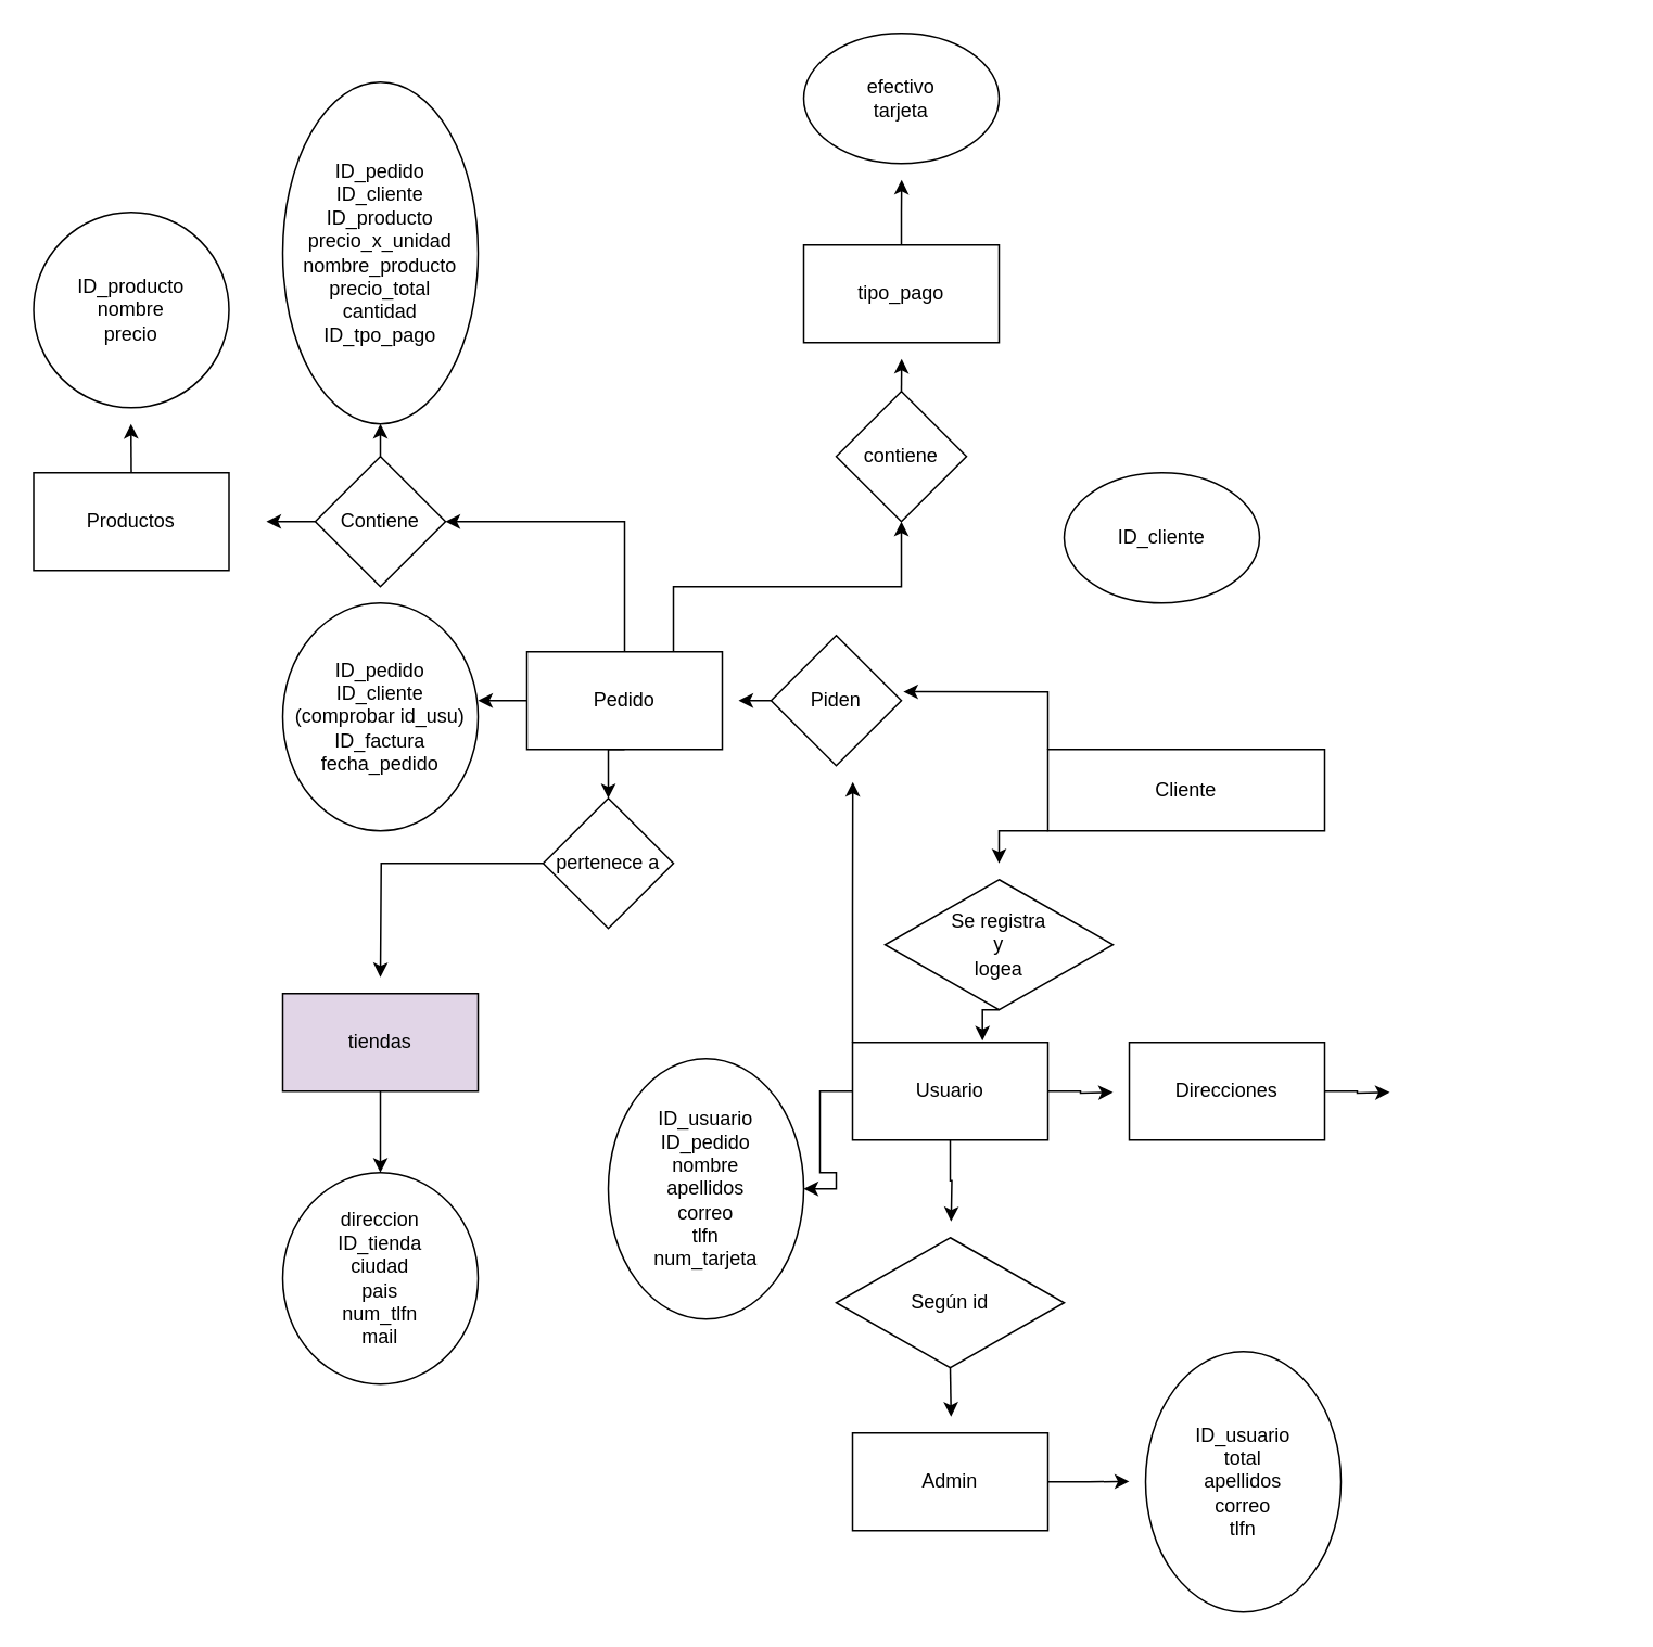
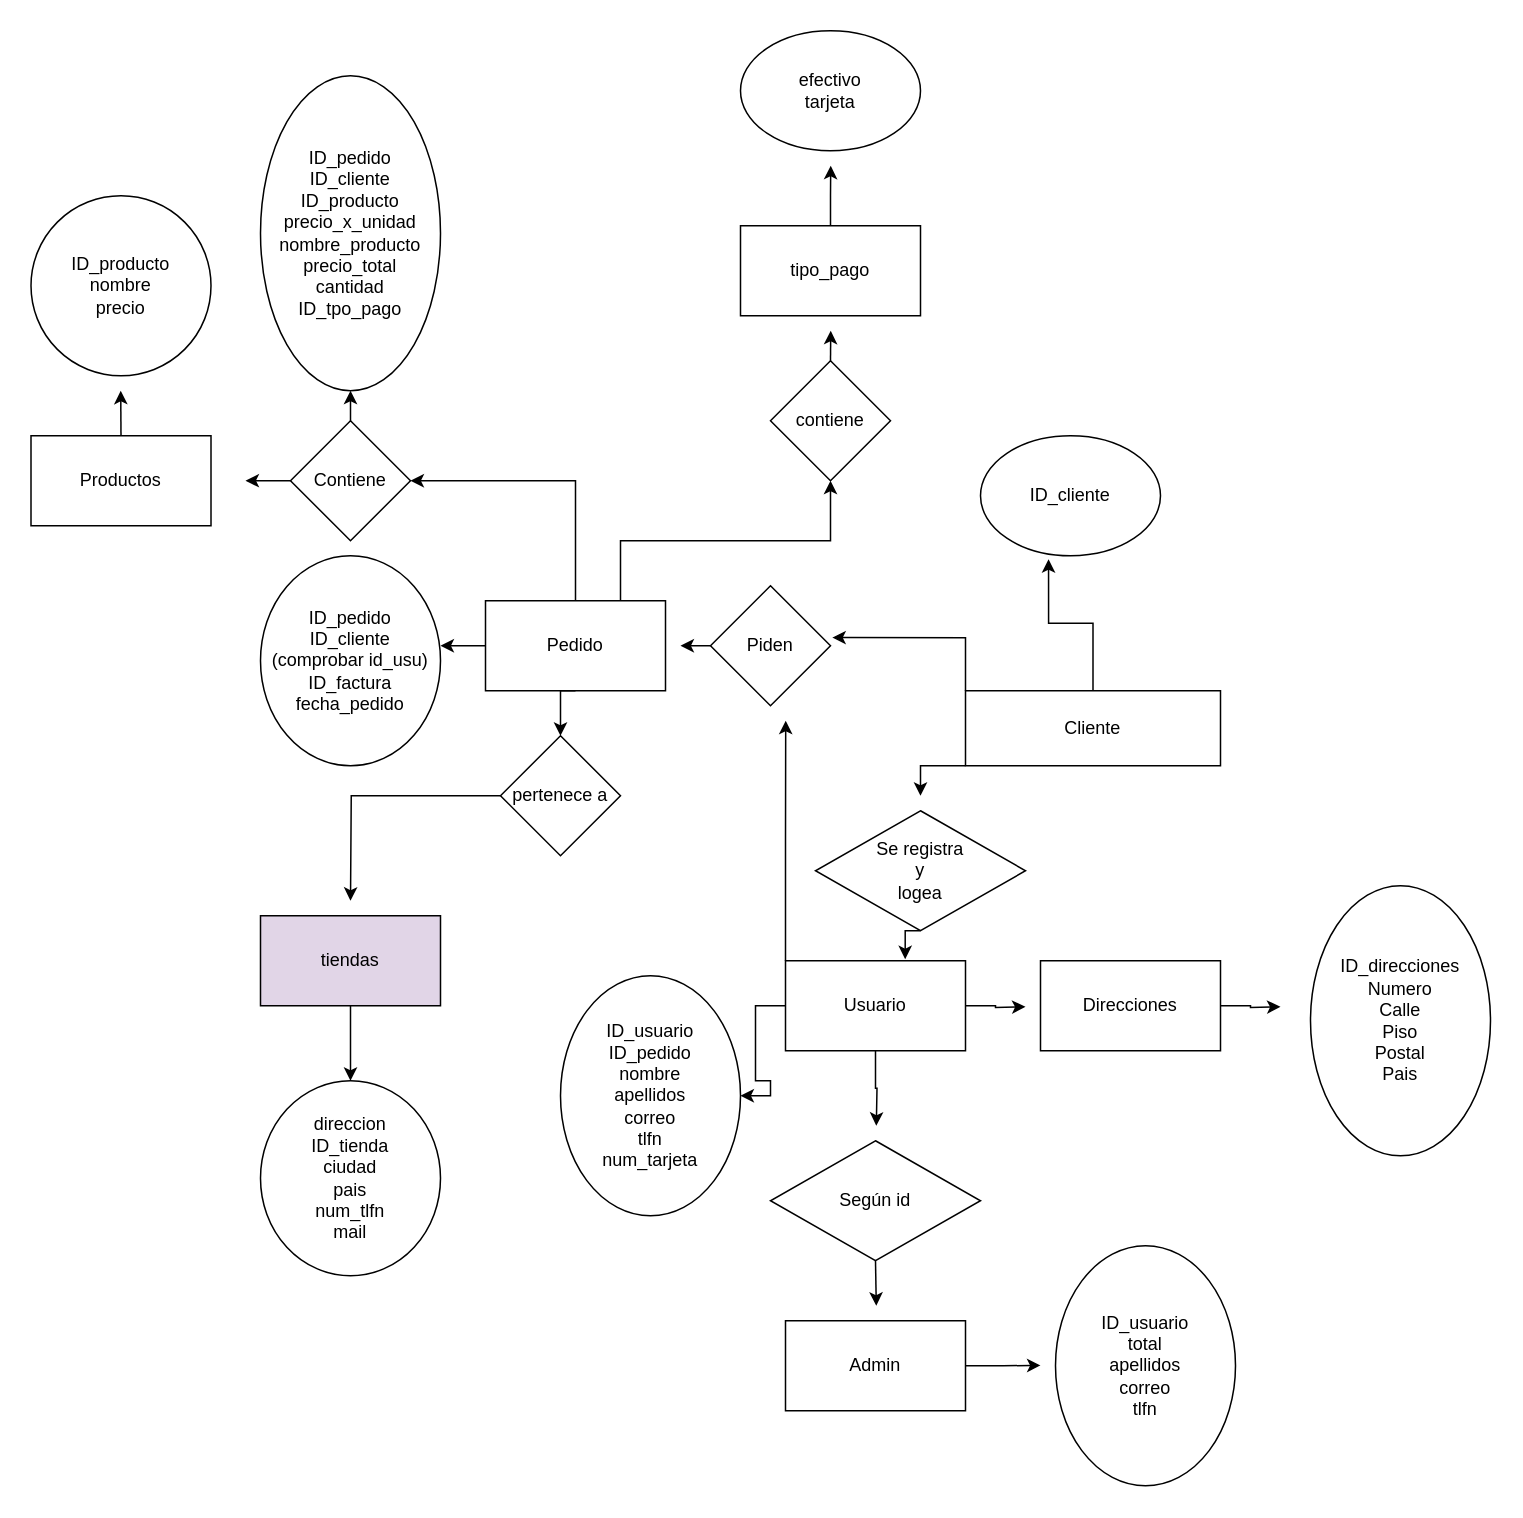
+ <mxCell id="4" style="edgeStyle=orthogonalEdgeStyle;rounded=0;orthogonalLoop=1;jettySize=auto;html=1;exitX=0.5;exitY=0;exitDx=0;exitDy=0;entryX=0.378;entryY=1.029;entryDx=0;entryDy=0;entryPerimeter=0;" parent="1" source="5" target="22" edge="1"><mxGeometry relative="1" as="geometry" /></mxCell>
+ <mxCell id="47" value="ID_direcciones&lt;br&gt;Numero&lt;br&gt;Calle&lt;br&gt;Piso&lt;br&gt;Postal&lt;br&gt;Pais" style="ellipse;whiteSpace=wrap;html=1;" vertex="1" parent="1"><mxGeometry x="873" y="590" width="120" height="180" as="geometry" /></mxCell>
